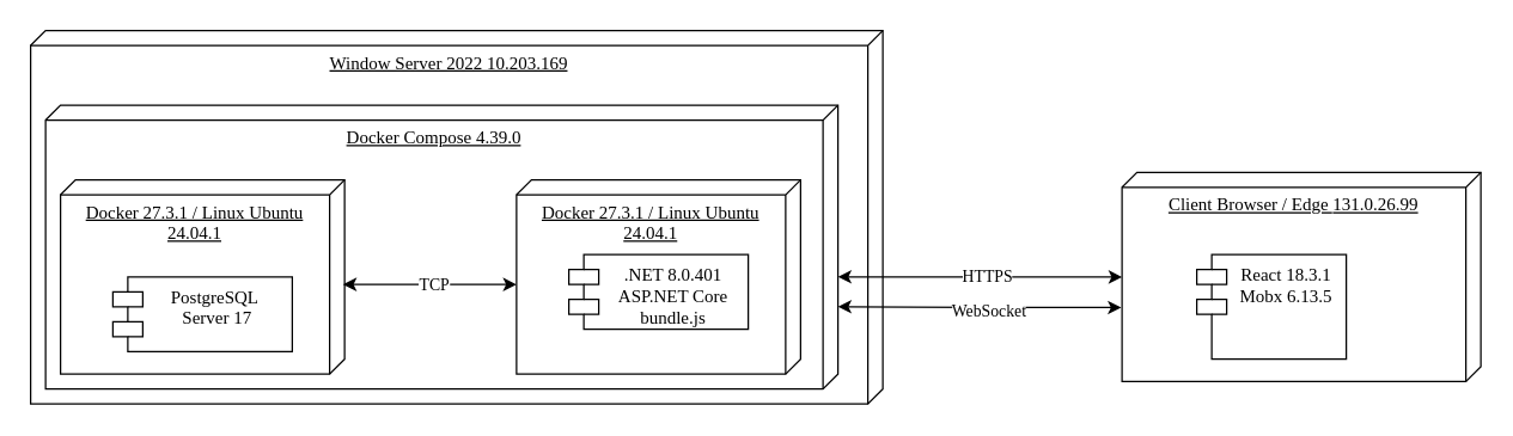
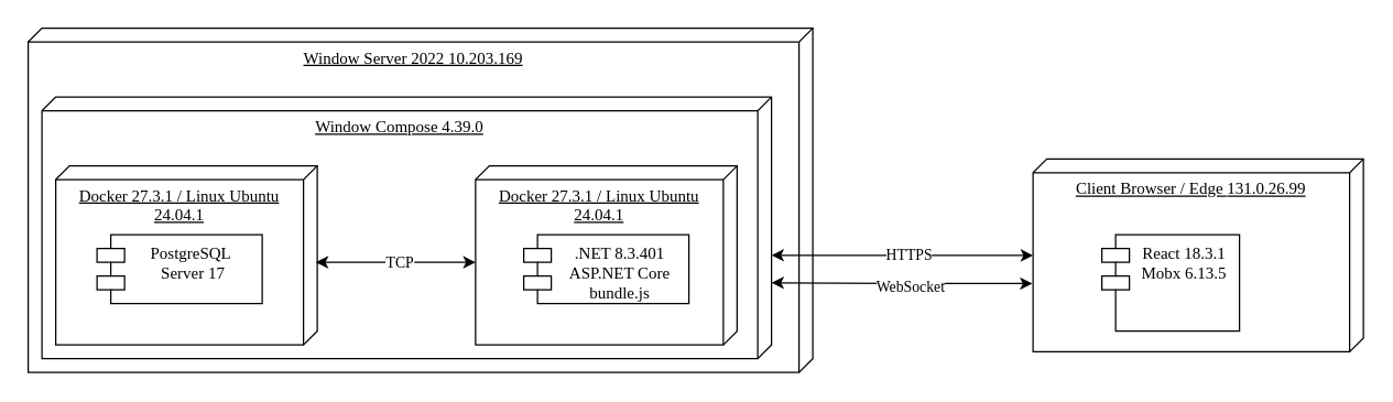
- <mxCell id="3" value="&lt;div style=&quot;&quot;&gt;&lt;font face=&quot;Times New Roman&quot;&gt;Docker Compose 4.39.0&lt;/font&gt;&lt;br&gt;&lt;/div&gt;" style="verticalAlign=top;align=center;spacingTop=8;spacingLeft=2;spacingRight=12;shape=cube;size=10;direction=south;fontStyle=4;html=1;whiteSpace=wrap;" parent="1" vertex="1"><mxGeometry x="30" y="70" width="530" height="190" as="geometry" /></mxCell>
+ <mxCell id="3" value="&lt;div style=&quot;&quot;&gt;&lt;font face=&quot;Times New Roman&quot;&gt;Window Compose 4.39.0&lt;/font&gt;&lt;br&gt;&lt;/div&gt;" style="verticalAlign=top;align=center;spacingTop=8;spacingLeft=2;spacingRight=12;shape=cube;size=10;direction=south;fontStyle=4;html=1;whiteSpace=wrap;" parent="1" vertex="1"><mxGeometry x="30" y="70" width="530" height="190" as="geometry" /></mxCell>
- <mxCell id="7" value="&lt;font face=&quot;Times New Roman&quot;&gt;.NET 8.0.401&lt;/font&gt;&lt;div&gt;&lt;font face=&quot;_Fa3z_QzgGxzjxVkz4UR&quot;&gt;ASP.NET Core&lt;br&gt;bundle.js&lt;/font&gt;&lt;br&gt;&lt;/div&gt;" style="shape=module;align=left;spacingLeft=20;align=center;verticalAlign=top;whiteSpace=wrap;html=1;" parent="1" vertex="1"><mxGeometry x="380" y="170" width="120" height="50" as="geometry" /></mxCell>
+ <mxCell id="7" value="&lt;font face=&quot;Times New Roman&quot;&gt;.NET 8.3.401&lt;/font&gt;&lt;div&gt;&lt;font face=&quot;_Fa3z_QzgGxzjxVkz4UR&quot;&gt;ASP.NET Core&lt;br&gt;bundle.js&lt;/font&gt;&lt;br&gt;&lt;/div&gt;" style="shape=module;align=left;spacingLeft=20;align=center;verticalAlign=top;whiteSpace=wrap;html=1;" parent="1" vertex="1"><mxGeometry x="380" y="170" width="120" height="50" as="geometry" /></mxCell>
- <mxCell id="5" value="&lt;font face=&quot;Times New Roman&quot;&gt;PostgreSQL&amp;nbsp;&lt;/font&gt;&lt;div&gt;&lt;font face=&quot;PsWC1AURi9-9PKMxuaQ1&quot;&gt;Server 17&lt;/font&gt;&lt;/div&gt;" style="shape=module;align=left;spacingLeft=20;align=center;verticalAlign=top;whiteSpace=wrap;html=1;" parent="1" vertex="1"><mxGeometry x="75" y="185" width="120" height="50" as="geometry" /></mxCell>
+ <mxCell id="5" value="&lt;font face=&quot;Times New Roman&quot;&gt;PostgreSQL&amp;nbsp;&lt;/font&gt;&lt;div&gt;&lt;font face=&quot;PsWC1AURi9-9PKMxuaQ1&quot;&gt;Server 17&lt;/font&gt;&lt;/div&gt;" style="shape=module;align=left;spacingLeft=20;align=center;verticalAlign=top;whiteSpace=wrap;html=1;" parent="1" vertex="1"><mxGeometry x="70" y="170" width="120" height="50" as="geometry" /></mxCell>
